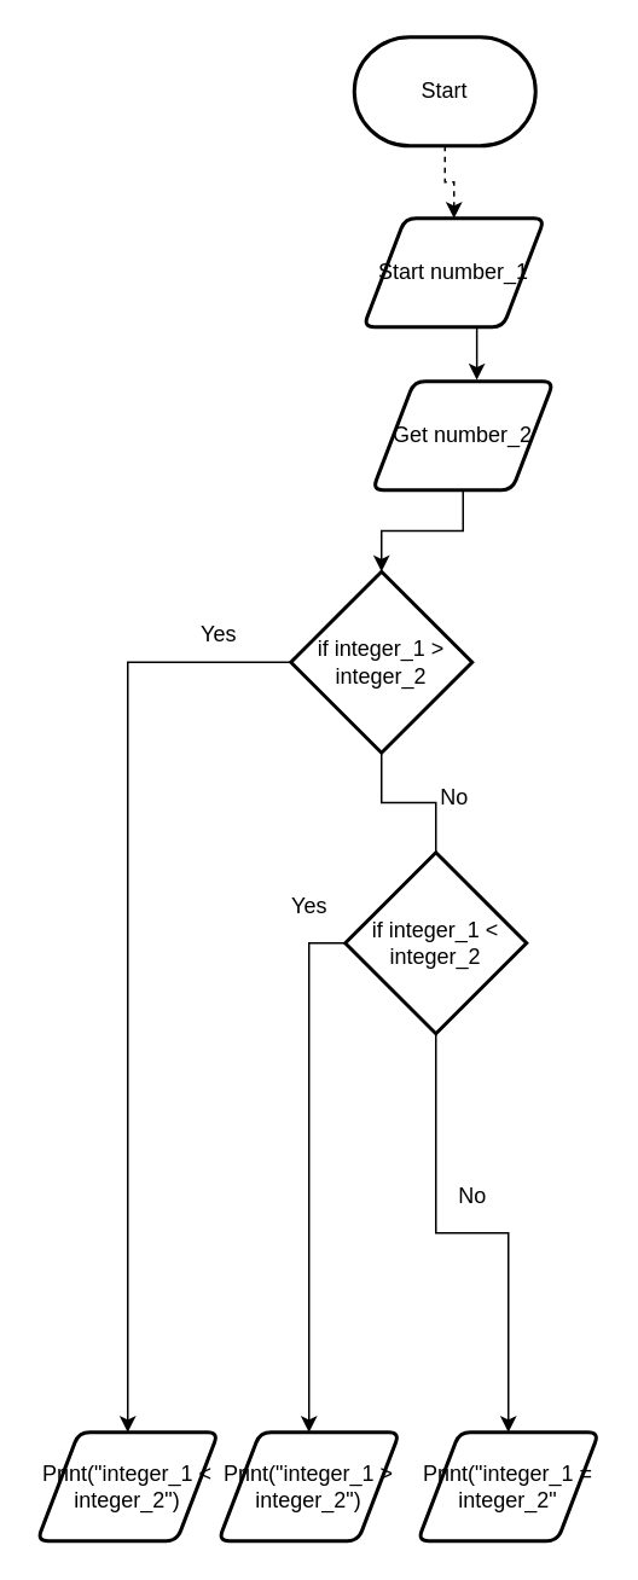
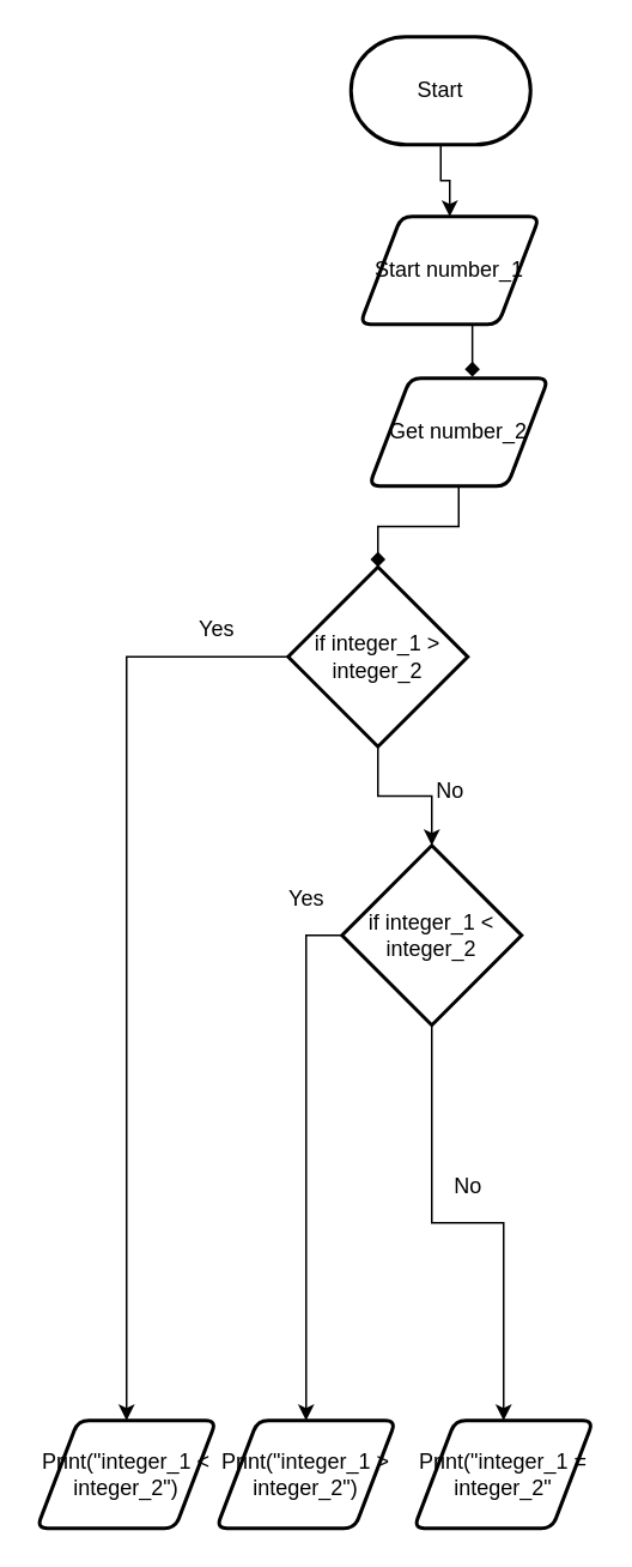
- <mxCell id="2" style="edgeStyle=orthogonalEdgeStyle;rounded=0;orthogonalLoop=1;jettySize=auto;html=1;exitX=0.5;exitY=1;exitDx=0;exitDy=0;exitPerimeter=0;entryX=0.5;entryY=0;entryDx=0;entryDy=0;dashed=1;" edge="1" parent="1" source="3" target="5"><mxGeometry relative="1" as="geometry" /></mxCell>
+ <mxCell id="2" style="edgeStyle=orthogonalEdgeStyle;rounded=0;orthogonalLoop=1;jettySize=auto;html=1;exitX=0.5;exitY=1;exitDx=0;exitDy=0;exitPerimeter=0;entryX=0.5;entryY=0;entryDx=0;entryDy=0;" edge="1" parent="1" source="3" target="5"><mxGeometry relative="1" as="geometry" /></mxCell>
- <mxCell id="4" style="edgeStyle=orthogonalEdgeStyle;rounded=0;orthogonalLoop=1;jettySize=auto;html=1;exitX=0.5;exitY=1;exitDx=0;exitDy=0;entryX=0.576;entryY=-0.014;entryDx=0;entryDy=0;entryPerimeter=0;" edge="1" parent="1" source="5" target="7"><mxGeometry relative="1" as="geometry" /></mxCell>
+ <mxCell id="4" style="edgeStyle=orthogonalEdgeStyle;rounded=0;orthogonalLoop=1;jettySize=auto;html=1;exitX=0.5;exitY=1;exitDx=0;exitDy=0;entryX=0.576;entryY=-0.014;entryDx=0;entryDy=0;entryPerimeter=0;endArrow=diamond;" edge="1" parent="1" source="5" target="7"><mxGeometry relative="1" as="geometry" /></mxCell>
- <mxCell id="6" style="edgeStyle=orthogonalEdgeStyle;rounded=0;orthogonalLoop=1;jettySize=auto;html=1;exitX=0.5;exitY=1;exitDx=0;exitDy=0;entryX=0.5;entryY=0;entryDx=0;entryDy=0;entryPerimeter=0;" edge="1" parent="1" source="7" target="10"><mxGeometry relative="1" as="geometry" /></mxCell>
+ <mxCell id="6" style="edgeStyle=orthogonalEdgeStyle;rounded=0;orthogonalLoop=1;jettySize=auto;html=1;exitX=0.5;exitY=1;exitDx=0;exitDy=0;entryX=0.5;entryY=0;entryDx=0;entryDy=0;entryPerimeter=0;endArrow=diamond;" edge="1" parent="1" source="7" target="10"><mxGeometry relative="1" as="geometry" /></mxCell>
- <mxCell id="8" style="edgeStyle=orthogonalEdgeStyle;rounded=0;orthogonalLoop=1;jettySize=auto;html=1;exitX=0.5;exitY=1;exitDx=0;exitDy=0;exitPerimeter=0;entryX=0.5;entryY=0;entryDx=0;entryDy=0;entryPerimeter=0;endArrow=none;" edge="1" parent="1" source="10" target="13"><mxGeometry relative="1" as="geometry" /></mxCell>
+ <mxCell id="8" style="edgeStyle=orthogonalEdgeStyle;rounded=0;orthogonalLoop=1;jettySize=auto;html=1;exitX=0.5;exitY=1;exitDx=0;exitDy=0;exitPerimeter=0;entryX=0.5;entryY=0;entryDx=0;entryDy=0;entryPerimeter=0;" edge="1" parent="1" source="10" target="13"><mxGeometry relative="1" as="geometry" /></mxCell>
